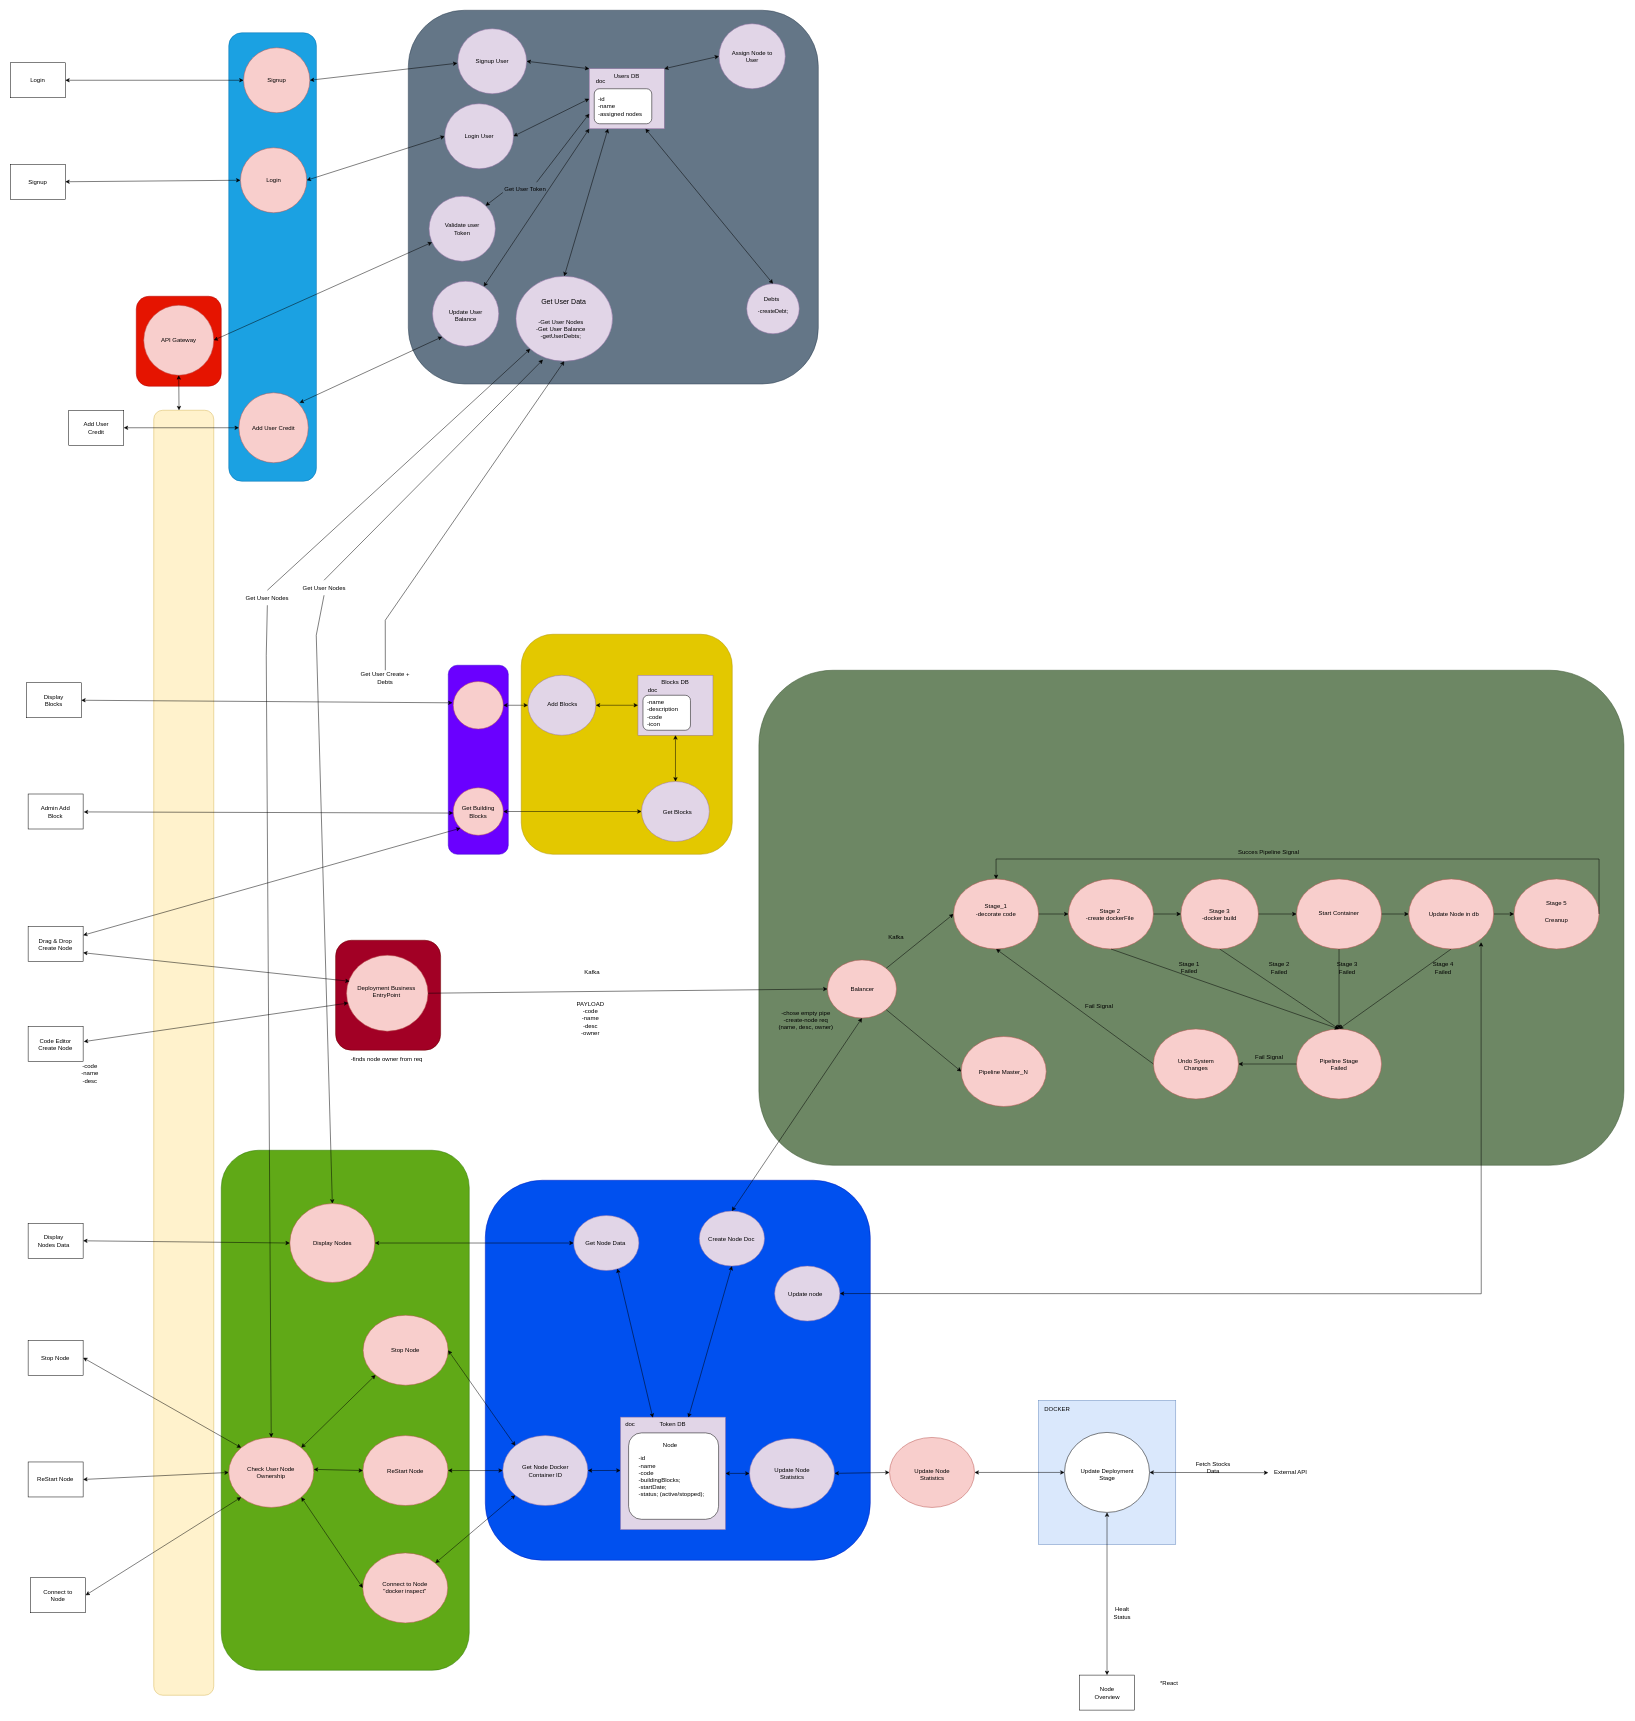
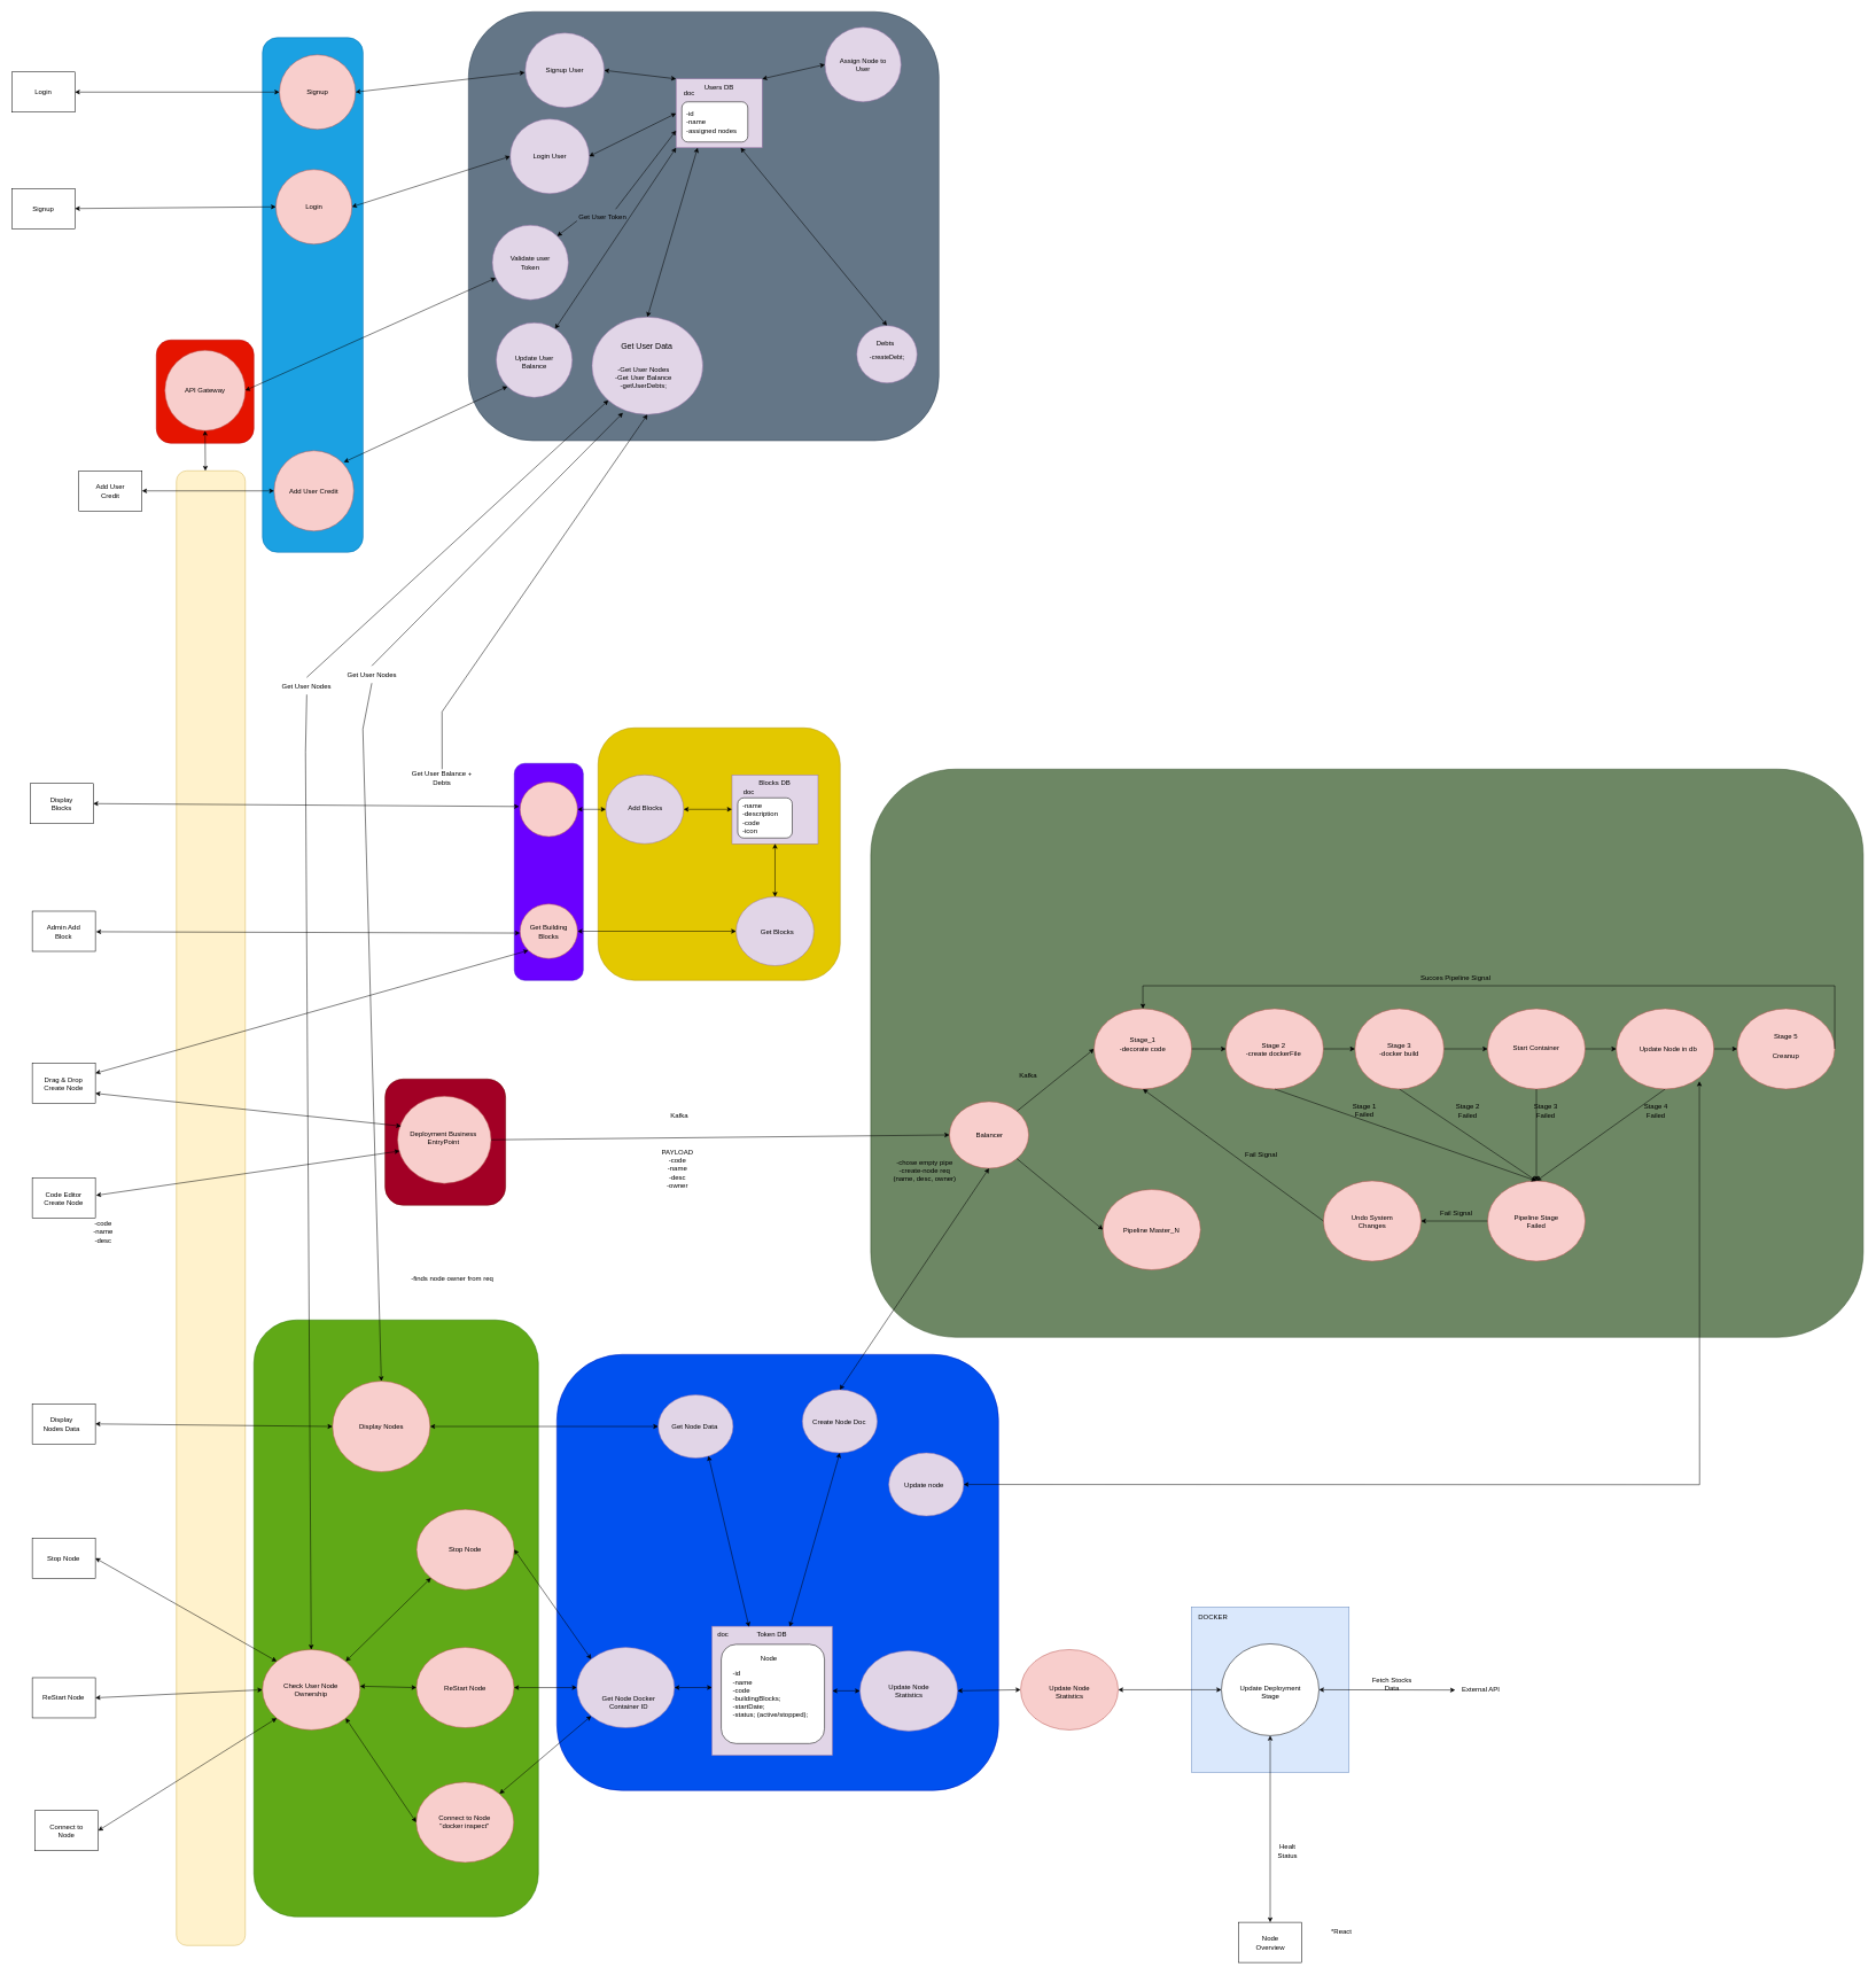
- <mxCell id="198" value="Get User Create + Debts" style="text;html=1;strokeColor=none;fillColor=none;align=center;verticalAlign=middle;whiteSpace=wrap;rounded=0;" parent="1" vertex="1"><mxGeometry x="712.21" y="1340" width="115.94" height="30" as="geometry" /></mxCell>
+ <mxCell id="198" value="Get User Balance + Debts" style="text;html=1;strokeColor=none;fillColor=none;align=center;verticalAlign=middle;whiteSpace=wrap;rounded=0;" parent="1" vertex="1"><mxGeometry x="712.21" y="1340" width="115.94" height="30" as="geometry" /></mxCell>
- <mxCell id="209" value="-finds node owner from req" style="text;html=1;strokeColor=none;fillColor=none;align=center;verticalAlign=middle;whiteSpace=wrap;rounded=0;" vertex="1" parent="1"><mxGeometry x="698.63" y="2102.5" width="148.08" height="30" as="geometry" /></mxCell>
+ <mxCell id="209" value="-finds node owner from req" style="text;html=1;strokeColor=none;fillColor=none;align=center;verticalAlign=middle;whiteSpace=wrap;rounded=0;" vertex="1" parent="1"><mxGeometry x="713.63" y="2212.5" width="148.08" height="30" as="geometry" /></mxCell>
- <mxCell id="128" value="&lt;div&gt;Get Node Docker&lt;/div&gt;&lt;div&gt;Container ID&lt;/div&gt;" style="text;html=1;strokeColor=none;fillColor=none;align=center;verticalAlign=middle;whiteSpace=wrap;rounded=0;" parent="1" vertex="1"><mxGeometry x="1036.7" y="2900.61" width="106.87" height="80" as="geometry" /></mxCell>
+ <mxCell id="128" value="&lt;div&gt;Get Node Docker&lt;/div&gt;&lt;div&gt;Container ID&lt;/div&gt;" style="text;html=1;strokeColor=none;fillColor=none;align=center;verticalAlign=middle;whiteSpace=wrap;rounded=0;" parent="1" vertex="1"><mxGeometry x="1041.7" y="2925.61" width="106.87" height="80" as="geometry" /></mxCell>
